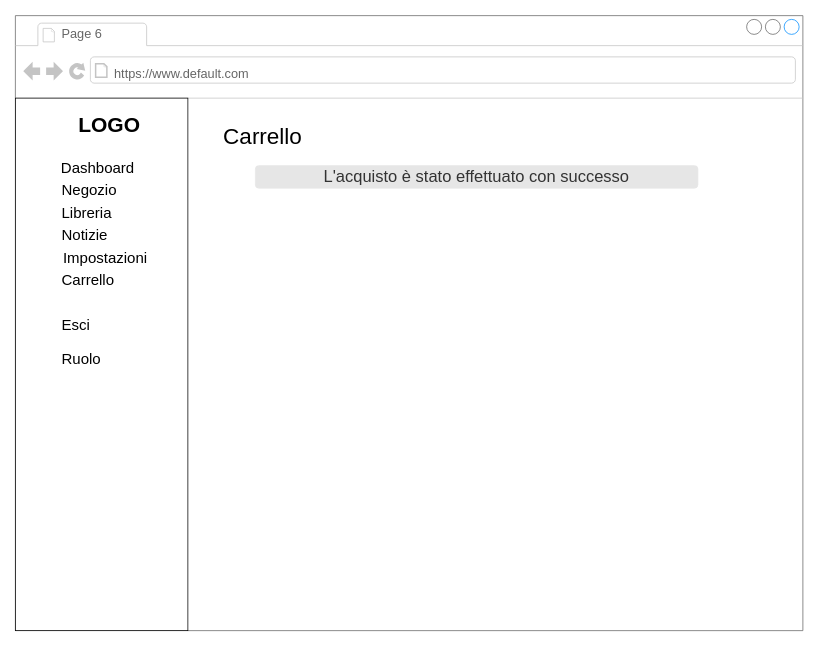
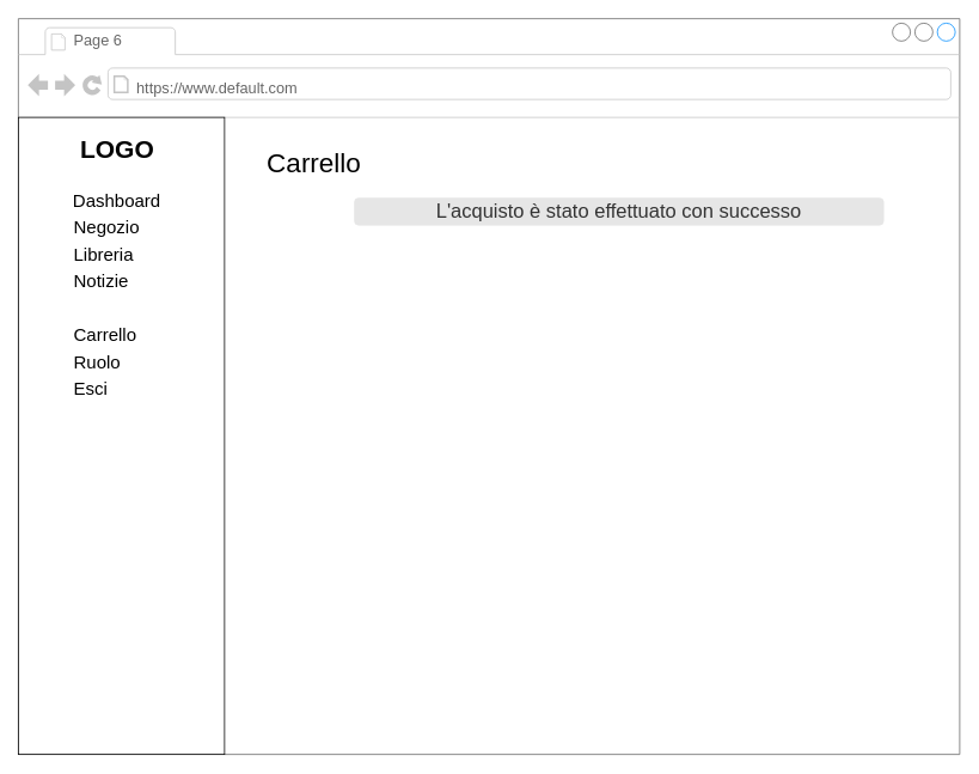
- <mxCell id="8" value="&lt;font style=&quot;font-size: 28px&quot;&gt;LOGO&lt;/font&gt;" style="text;strokeColor=none;fillColor=none;html=1;fontSize=24;fontStyle=1;verticalAlign=middle;align=center;" vertex="1" parent="2"><mxGeometry x="75" y="125" width="100" height="40" as="geometry" /></mxCell>
+ <mxCell id="8" value="&lt;font style=&quot;font-size: 28px&quot;&gt;LOGO&lt;/font&gt;" style="text;strokeColor=none;fillColor=none;html=1;fontSize=24;fontStyle=1;verticalAlign=middle;align=center;" vertex="1" parent="2"><mxGeometry x="60" y="125" width="100" height="40" as="geometry" /></mxCell>
- <mxCell id="7" value="&lt;font style=&quot;font-size: 22px&quot;&gt;L'acquisto è stato effettuato con successo&lt;/font&gt;" style="rounded=1;html=1;shadow=0;dashed=0;whiteSpace=wrap;fontSize=10;fillColor=#E6E6E6;align=center;strokeColor=#E6E6E6;fontColor=#333333;" vertex="1" parent="2"><mxGeometry x="320" y="200" width="590" height="30" as="geometry" /></mxCell>
+ <mxCell id="7" value="&lt;font style=&quot;font-size: 22px&quot;&gt;L'acquisto è stato effettuato con successo&lt;/font&gt;" style="rounded=1;html=1;shadow=0;dashed=0;whiteSpace=wrap;fontSize=10;fillColor=#E6E6E6;align=center;strokeColor=#E6E6E6;fontColor=#333333;" vertex="1" parent="2"><mxGeometry x="375" y="200" width="590" height="30" as="geometry" /></mxCell>
- <mxCell id="13" value="&lt;font style=&quot;font-size: 20px&quot;&gt;Impostazioni&lt;/font&gt;" style="text;html=1;strokeColor=none;fillColor=none;align=center;verticalAlign=middle;whiteSpace=wrap;rounded=0;fontSize=28;" vertex="1" parent="2"><mxGeometry x="60" y="305" width="120" height="30" as="geometry" /></mxCell>
- <mxCell id="15" value="&lt;span style=&quot;font-size: 20px&quot;&gt;Ruolo&lt;/span&gt;" style="text;html=1;strokeColor=none;fillColor=none;align=left;verticalAlign=middle;whiteSpace=wrap;rounded=0;fontSize=28;" vertex="1" parent="2"><mxGeometry x="60" y="440" width="100" height="30" as="geometry" /></mxCell>
+ <mxCell id="15" value="&lt;span style=&quot;font-size: 20px&quot;&gt;Ruolo&lt;/span&gt;" style="text;html=1;strokeColor=none;fillColor=none;align=left;verticalAlign=middle;whiteSpace=wrap;rounded=0;fontSize=28;" vertex="1" parent="2"><mxGeometry x="60" y="365" width="100" height="30" as="geometry" /></mxCell>
